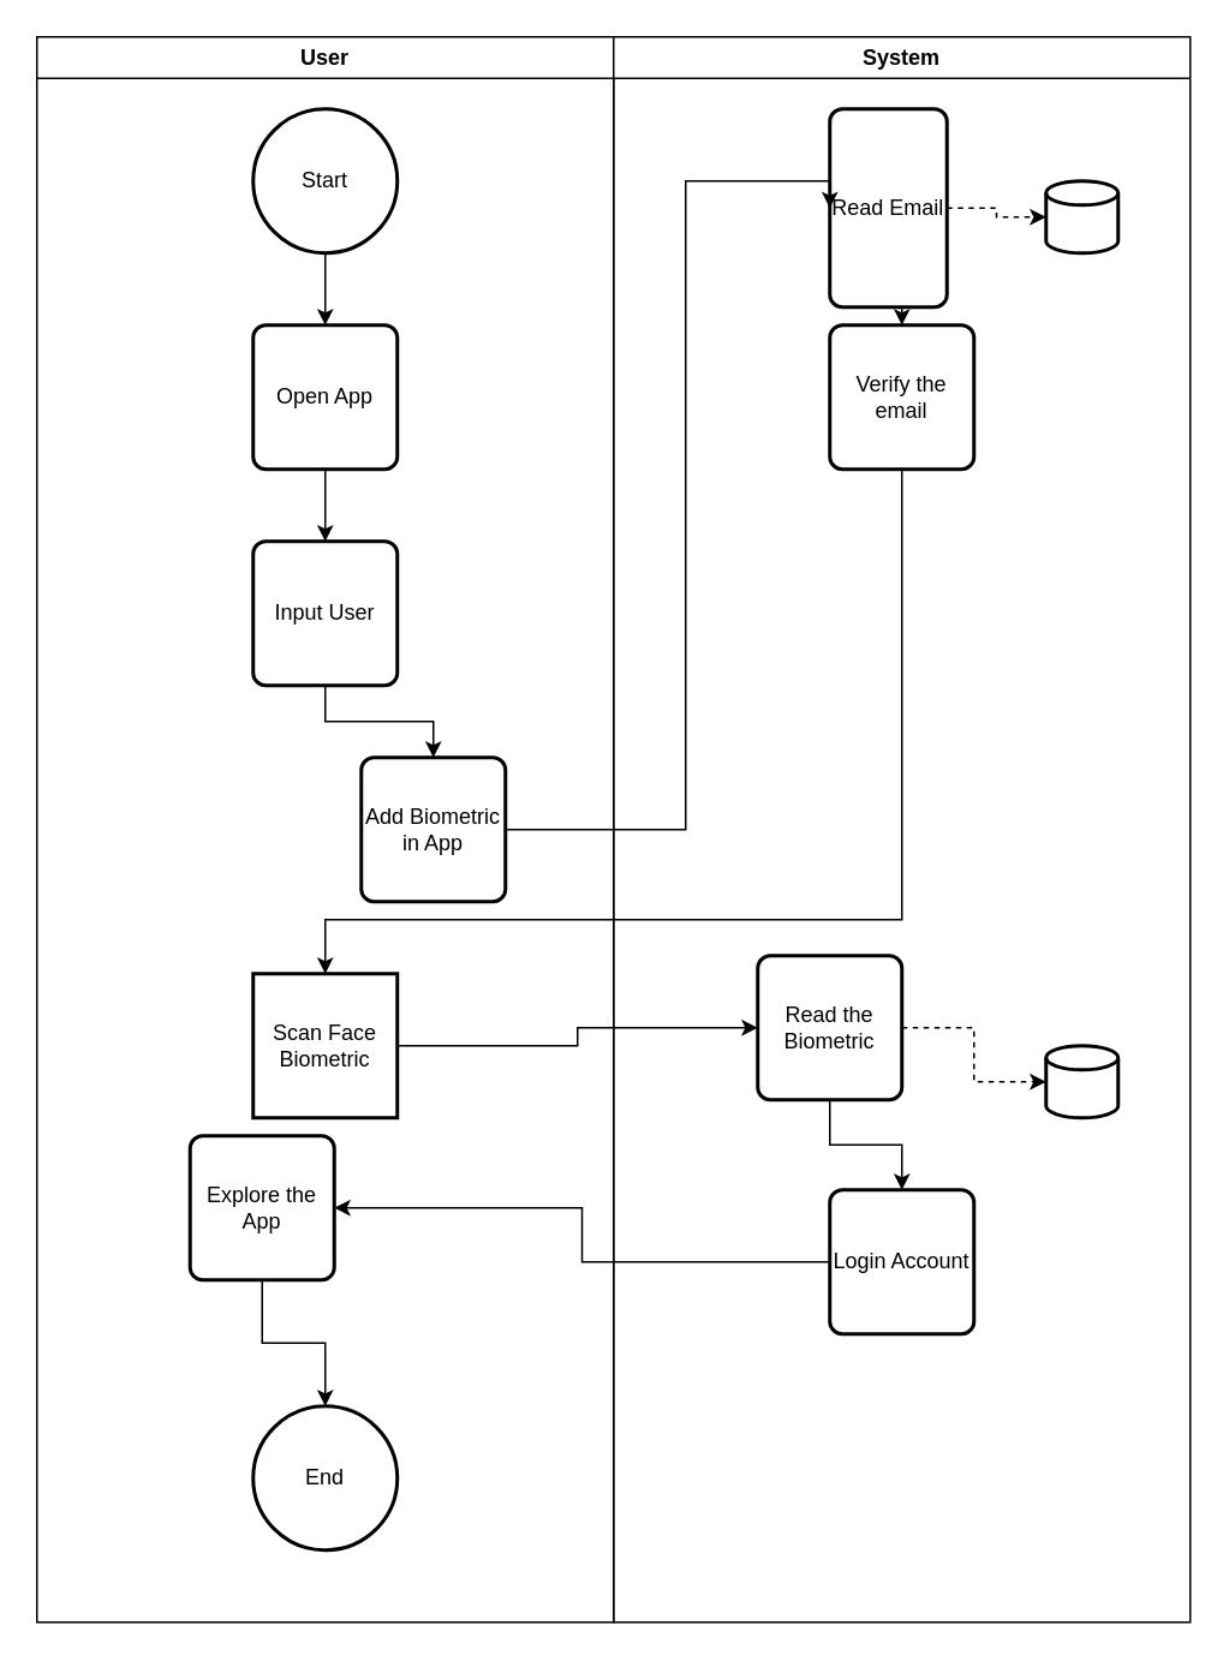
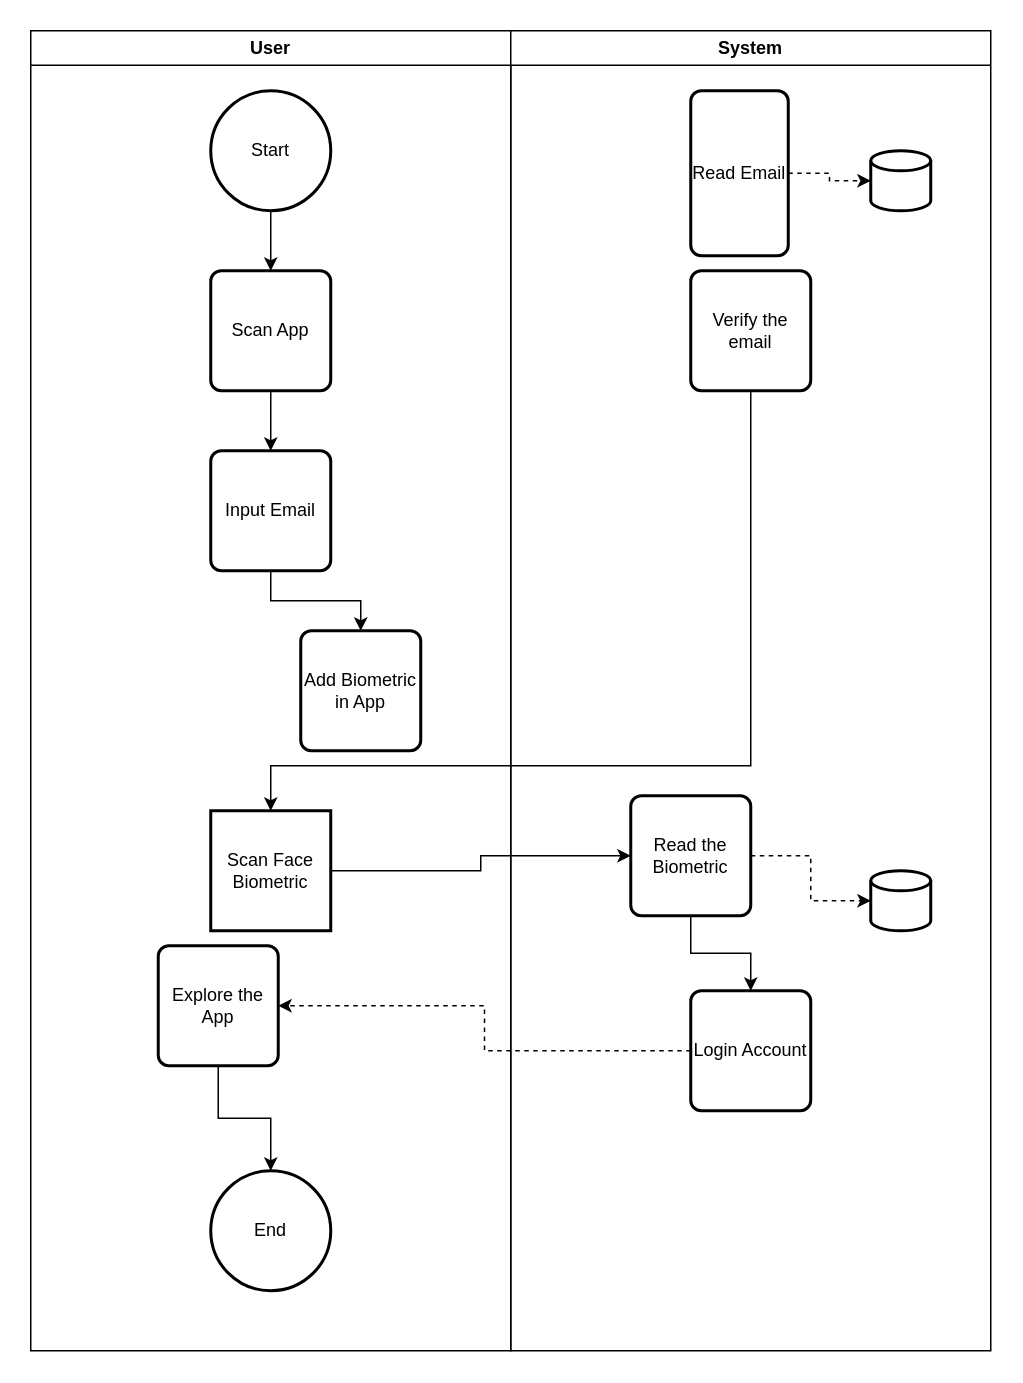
- <mxCell id="16" style="edgeStyle=orthogonalEdgeStyle;rounded=0;orthogonalLoop=1;jettySize=auto;html=1;exitX=0.5;exitY=1;exitDx=0;exitDy=0;entryX=0.5;entryY=0;entryDx=0;entryDy=0;" edge="1" parent="14" source="17" target="19"><mxGeometry relative="1" as="geometry" /></mxCell>
- <mxCell id="4" value="Open App" style="rounded=1;whiteSpace=wrap;html=1;absoluteArcSize=1;arcSize=14;strokeWidth=2;" vertex="1" parent="2"><mxGeometry x="120" y="160" width="80" height="80" as="geometry" /></mxCell>
+ <mxCell id="4" value="Scan App" style="rounded=1;whiteSpace=wrap;html=1;absoluteArcSize=1;arcSize=14;strokeWidth=2;" vertex="1" parent="2"><mxGeometry x="120" y="160" width="80" height="80" as="geometry" /></mxCell>
- <mxCell id="25" style="edgeStyle=orthogonalEdgeStyle;rounded=0;orthogonalLoop=1;jettySize=auto;html=1;exitX=1;exitY=0.5;exitDx=0;exitDy=0;entryX=0;entryY=0.5;entryDx=0;entryDy=0;" edge="1" parent="1" source="8" target="17"><mxGeometry relative="1" as="geometry"><Array as="points"><mxPoint x="380" y="460" /><mxPoint x="380" y="100" /></Array></mxGeometry></mxCell>
- <mxCell id="6" value="Input User" style="rounded=1;whiteSpace=wrap;html=1;absoluteArcSize=1;arcSize=14;strokeWidth=2;" vertex="1" parent="2"><mxGeometry x="120" y="280" width="80" height="80" as="geometry" /></mxCell>
+ <mxCell id="6" value="Input Email" style="rounded=1;whiteSpace=wrap;html=1;absoluteArcSize=1;arcSize=14;strokeWidth=2;" vertex="1" parent="2"><mxGeometry x="120" y="280" width="80" height="80" as="geometry" /></mxCell>
- <mxCell id="28" style="edgeStyle=orthogonalEdgeStyle;rounded=0;orthogonalLoop=1;jettySize=auto;html=1;exitX=0;exitY=0.5;exitDx=0;exitDy=0;entryX=1;entryY=0.5;entryDx=0;entryDy=0;" edge="1" parent="1" source="24" target="12"><mxGeometry relative="1" as="geometry" /></mxCell>
+ <mxCell id="28" style="edgeStyle=orthogonalEdgeStyle;rounded=0;orthogonalLoop=1;jettySize=auto;html=1;exitX=0;exitY=0.5;exitDx=0;exitDy=0;entryX=1;entryY=0.5;entryDx=0;entryDy=0;dashed=1;" edge="1" parent="1" source="24" target="12"><mxGeometry relative="1" as="geometry" /></mxCell>
